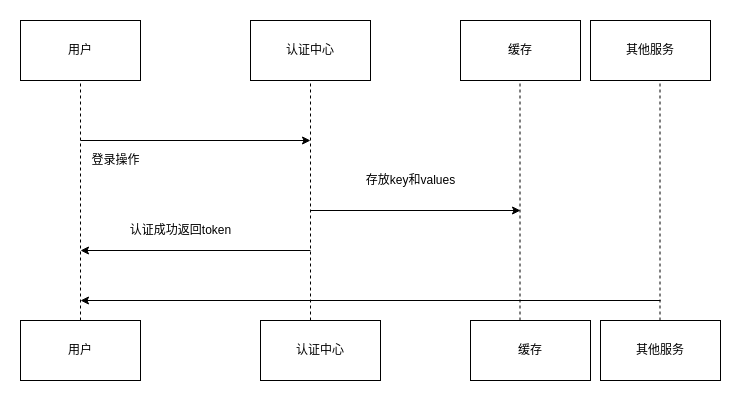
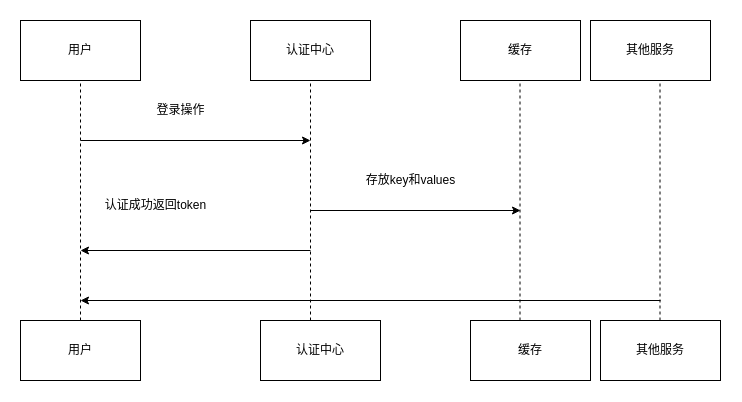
- <mxCell id="9" value="登录操作" style="text;html=1;align=center;verticalAlign=middle;resizable=0;points=[];autosize=1;" vertex="1" parent="1"><mxGeometry x="85" y="150" width="60" height="20" as="geometry" /></mxCell>
+ <mxCell id="9" value="登录操作" style="text;html=1;align=center;verticalAlign=middle;resizable=0;points=[];autosize=1;" vertex="1" parent="1"><mxGeometry x="150" y="100" width="60" height="20" as="geometry" /></mxCell>
- <mxCell id="16" value="认证成功返回token" style="text;html=1;align=center;verticalAlign=middle;resizable=0;points=[];autosize=1;" vertex="1" parent="1"><mxGeometry x="120" y="220" width="120" height="20" as="geometry" /></mxCell>
+ <mxCell id="16" value="认证成功返回token" style="text;html=1;align=center;verticalAlign=middle;resizable=0;points=[];autosize=1;" vertex="1" parent="1"><mxGeometry x="95" y="195" width="120" height="20" as="geometry" /></mxCell>
